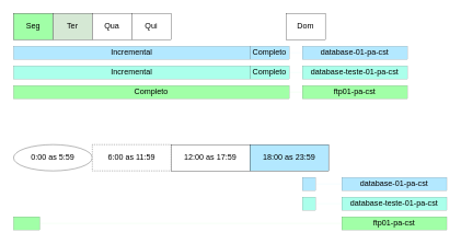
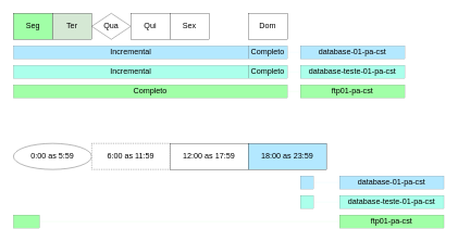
- <mxCell id="17" value="Qua" style="rounded=0;whiteSpace=wrap;html=1;strokeColor=#141414;strokeWidth=0.5;" vertex="1" parent="1"><mxGeometry x="140" y="20" width="60" height="40" as="geometry" /></mxCell>
+ <mxCell id="17" value="Qua" style="rhombus;whiteSpace=wrap;html=1;strokeColor=#141414;strokeWidth=0.5;" vertex="1" parent="1"><mxGeometry x="140" y="20" width="60" height="40" as="geometry" /></mxCell>
+ <mxCell id="19" value="Sex" style="rounded=0;whiteSpace=wrap;html=1;strokeColor=#141414;strokeWidth=0.5;" vertex="1" parent="1"><mxGeometry x="260" y="20" width="60" height="40" as="geometry" /></mxCell>
- <mxCell id="20" value="Dom" style="rounded=0;whiteSpace=wrap;html=1;strokeColor=#141414;strokeWidth=0.5;" vertex="1" parent="1"><mxGeometry x="435" y="20" width="60" height="40" as="geometry" /></mxCell>
+ <mxCell id="20" value="Dom" style="rounded=0;whiteSpace=wrap;html=1;strokeColor=#141414;strokeWidth=0.5;" vertex="1" parent="1"><mxGeometry x="380" y="20" width="60" height="40" as="geometry" /></mxCell>
